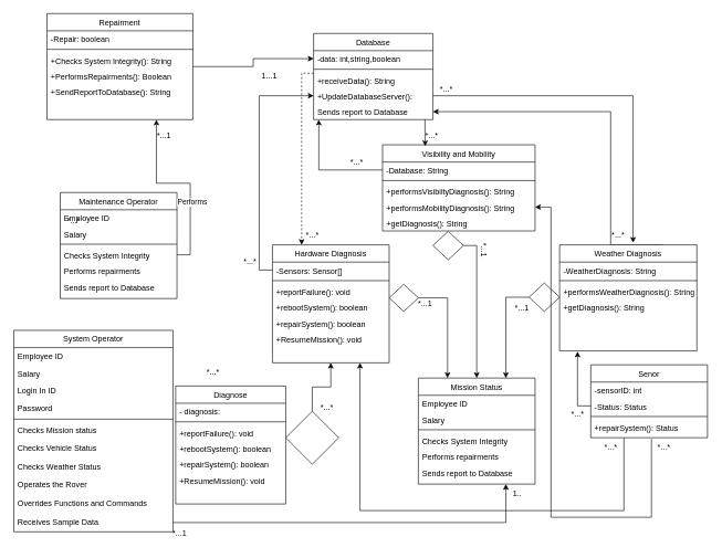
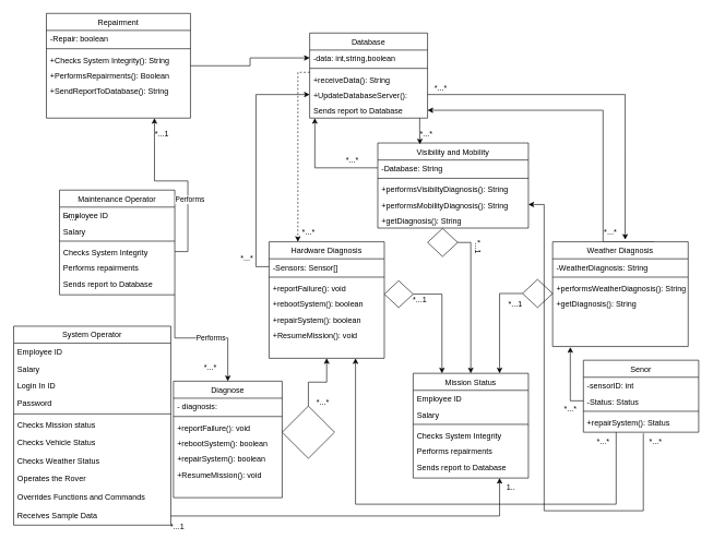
- <mxCell id="93" value="1...1" style="text;html=1;align=center;verticalAlign=middle;resizable=0;points=[];autosize=1;strokeColor=none;fillColor=none;" vertex="1" parent="1"><mxGeometry x="380" y="100" width="50" height="30" as="geometry" /></mxCell>
+ <mxCell id="14" style="edgeStyle=orthogonalEdgeStyle;rounded=0;orthogonalLoop=1;jettySize=auto;html=1;exitX=1;exitY=1;exitDx=0;exitDy=0;entryX=0.5;entryY=0;entryDx=0;entryDy=0;" edge="1" parent="1" source="16" target="64"><mxGeometry relative="1" as="geometry" /></mxCell>
+ <mxCell id="15" value="Performs" style="edgeLabel;html=1;align=center;verticalAlign=middle;resizable=0;points=[];" connectable="0" vertex="1" parent="14"><mxGeometry x="0.131" y="1" relative="1" as="geometry"><mxPoint as="offset" /></mxGeometry></mxCell>
